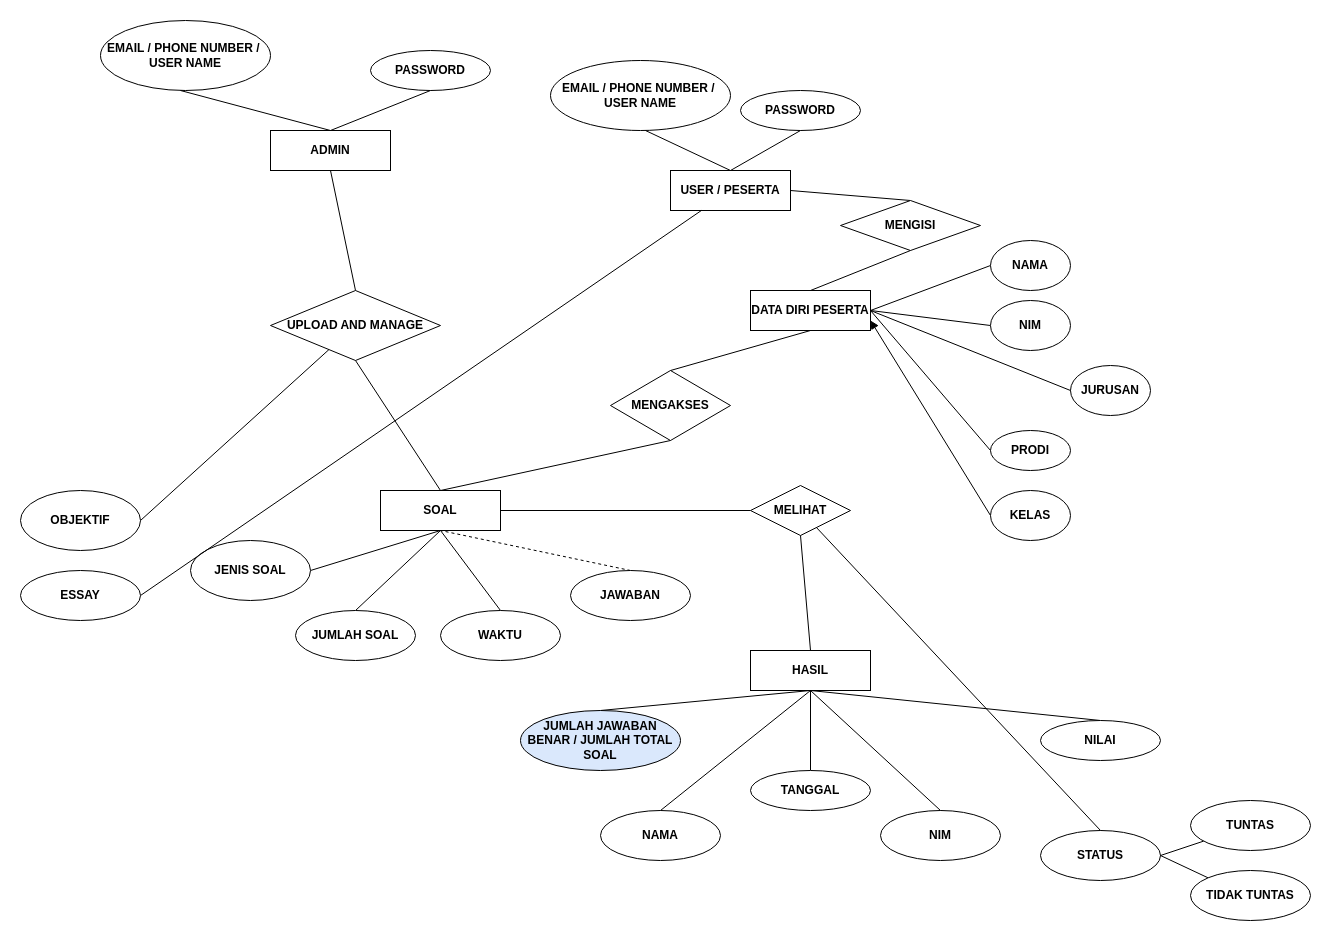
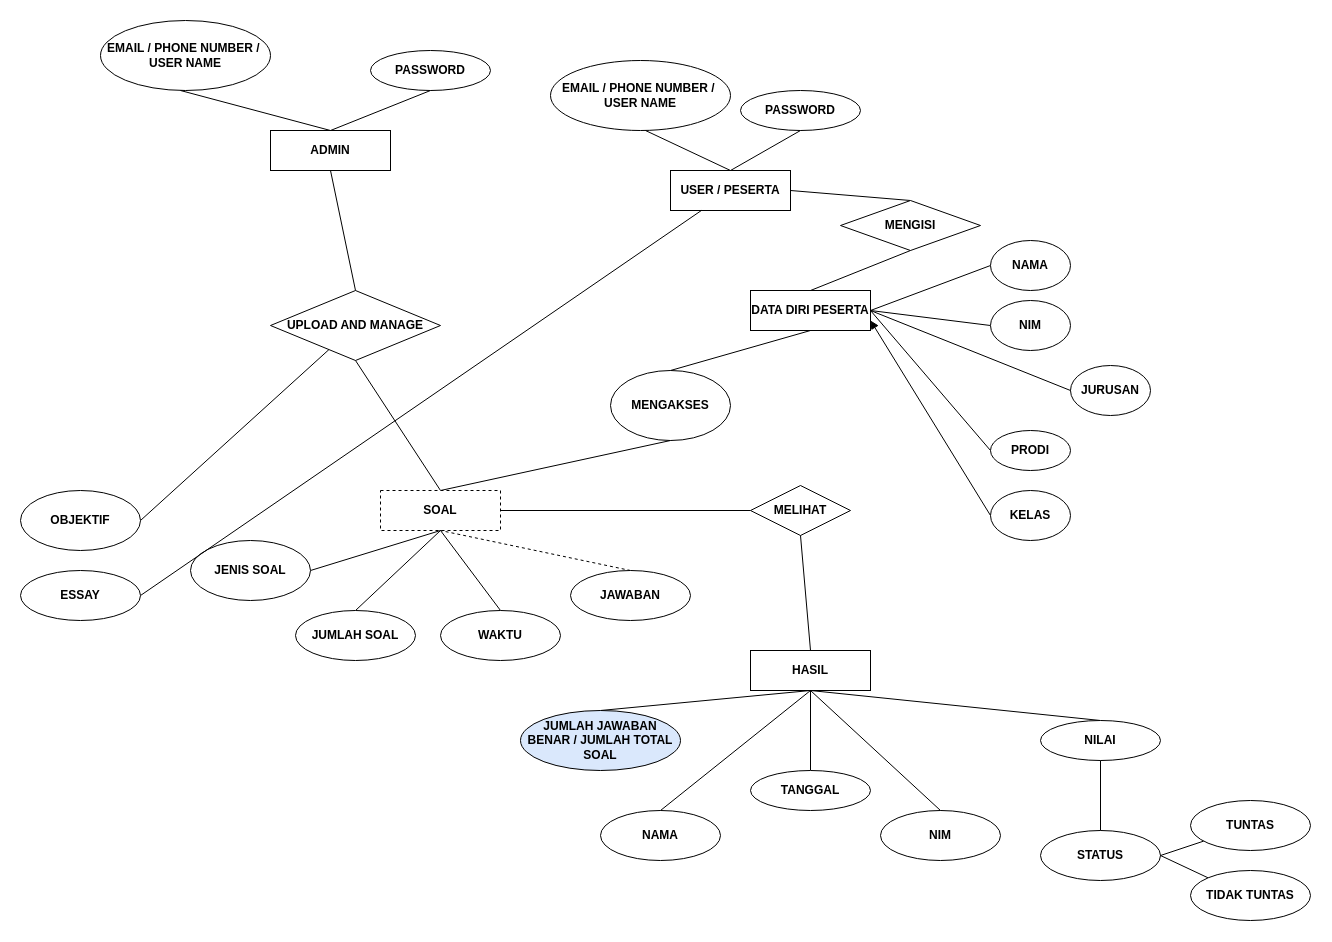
- <mxCell id="13" value="&lt;b&gt;MENGAKSES&lt;/b&gt;" style="rhombus;whiteSpace=wrap;html=1;" vertex="1" parent="1"><mxGeometry x="610" y="370" width="120" height="70" as="geometry" /></mxCell>
+ <mxCell id="13" value="&lt;b&gt;MENGAKSES&lt;/b&gt;" style="ellipse;whiteSpace=wrap;html=1;" vertex="1" parent="1"><mxGeometry x="610" y="370" width="120" height="70" as="geometry" /></mxCell>
- <mxCell id="18" value="&lt;b&gt;SOAL&lt;/b&gt;" style="rounded=0;whiteSpace=wrap;html=1;" vertex="1" parent="1"><mxGeometry x="380" y="490" width="120" height="40" as="geometry" /></mxCell>
+ <mxCell id="18" value="&lt;b&gt;SOAL&lt;/b&gt;" style="rounded=0;whiteSpace=wrap;html=1;dashed=1;" vertex="1" parent="1"><mxGeometry x="380" y="490" width="120" height="40" as="geometry" /></mxCell>
- <mxCell id="60" value="" style="endArrow=none;html=1;rounded=0;exitX=0.5;exitY=0;exitDx=0;exitDy=0;" edge="1" parent="1" source="56" target="47"><mxGeometry width="50" height="50" relative="1" as="geometry"><mxPoint x="1060" y="820" as="sourcePoint" /><mxPoint x="1110" y="770" as="targetPoint" /></mxGeometry></mxCell>
+ <mxCell id="60" value="" style="endArrow=none;html=1;rounded=0;entryX=0.5;entryY=1;entryDx=0;entryDy=0;exitX=0.5;exitY=0;exitDx=0;exitDy=0;" edge="1" parent="1" source="56" target="52"><mxGeometry width="50" height="50" relative="1" as="geometry"><mxPoint x="1060" y="820" as="sourcePoint" /><mxPoint x="1110" y="770" as="targetPoint" /></mxGeometry></mxCell>
